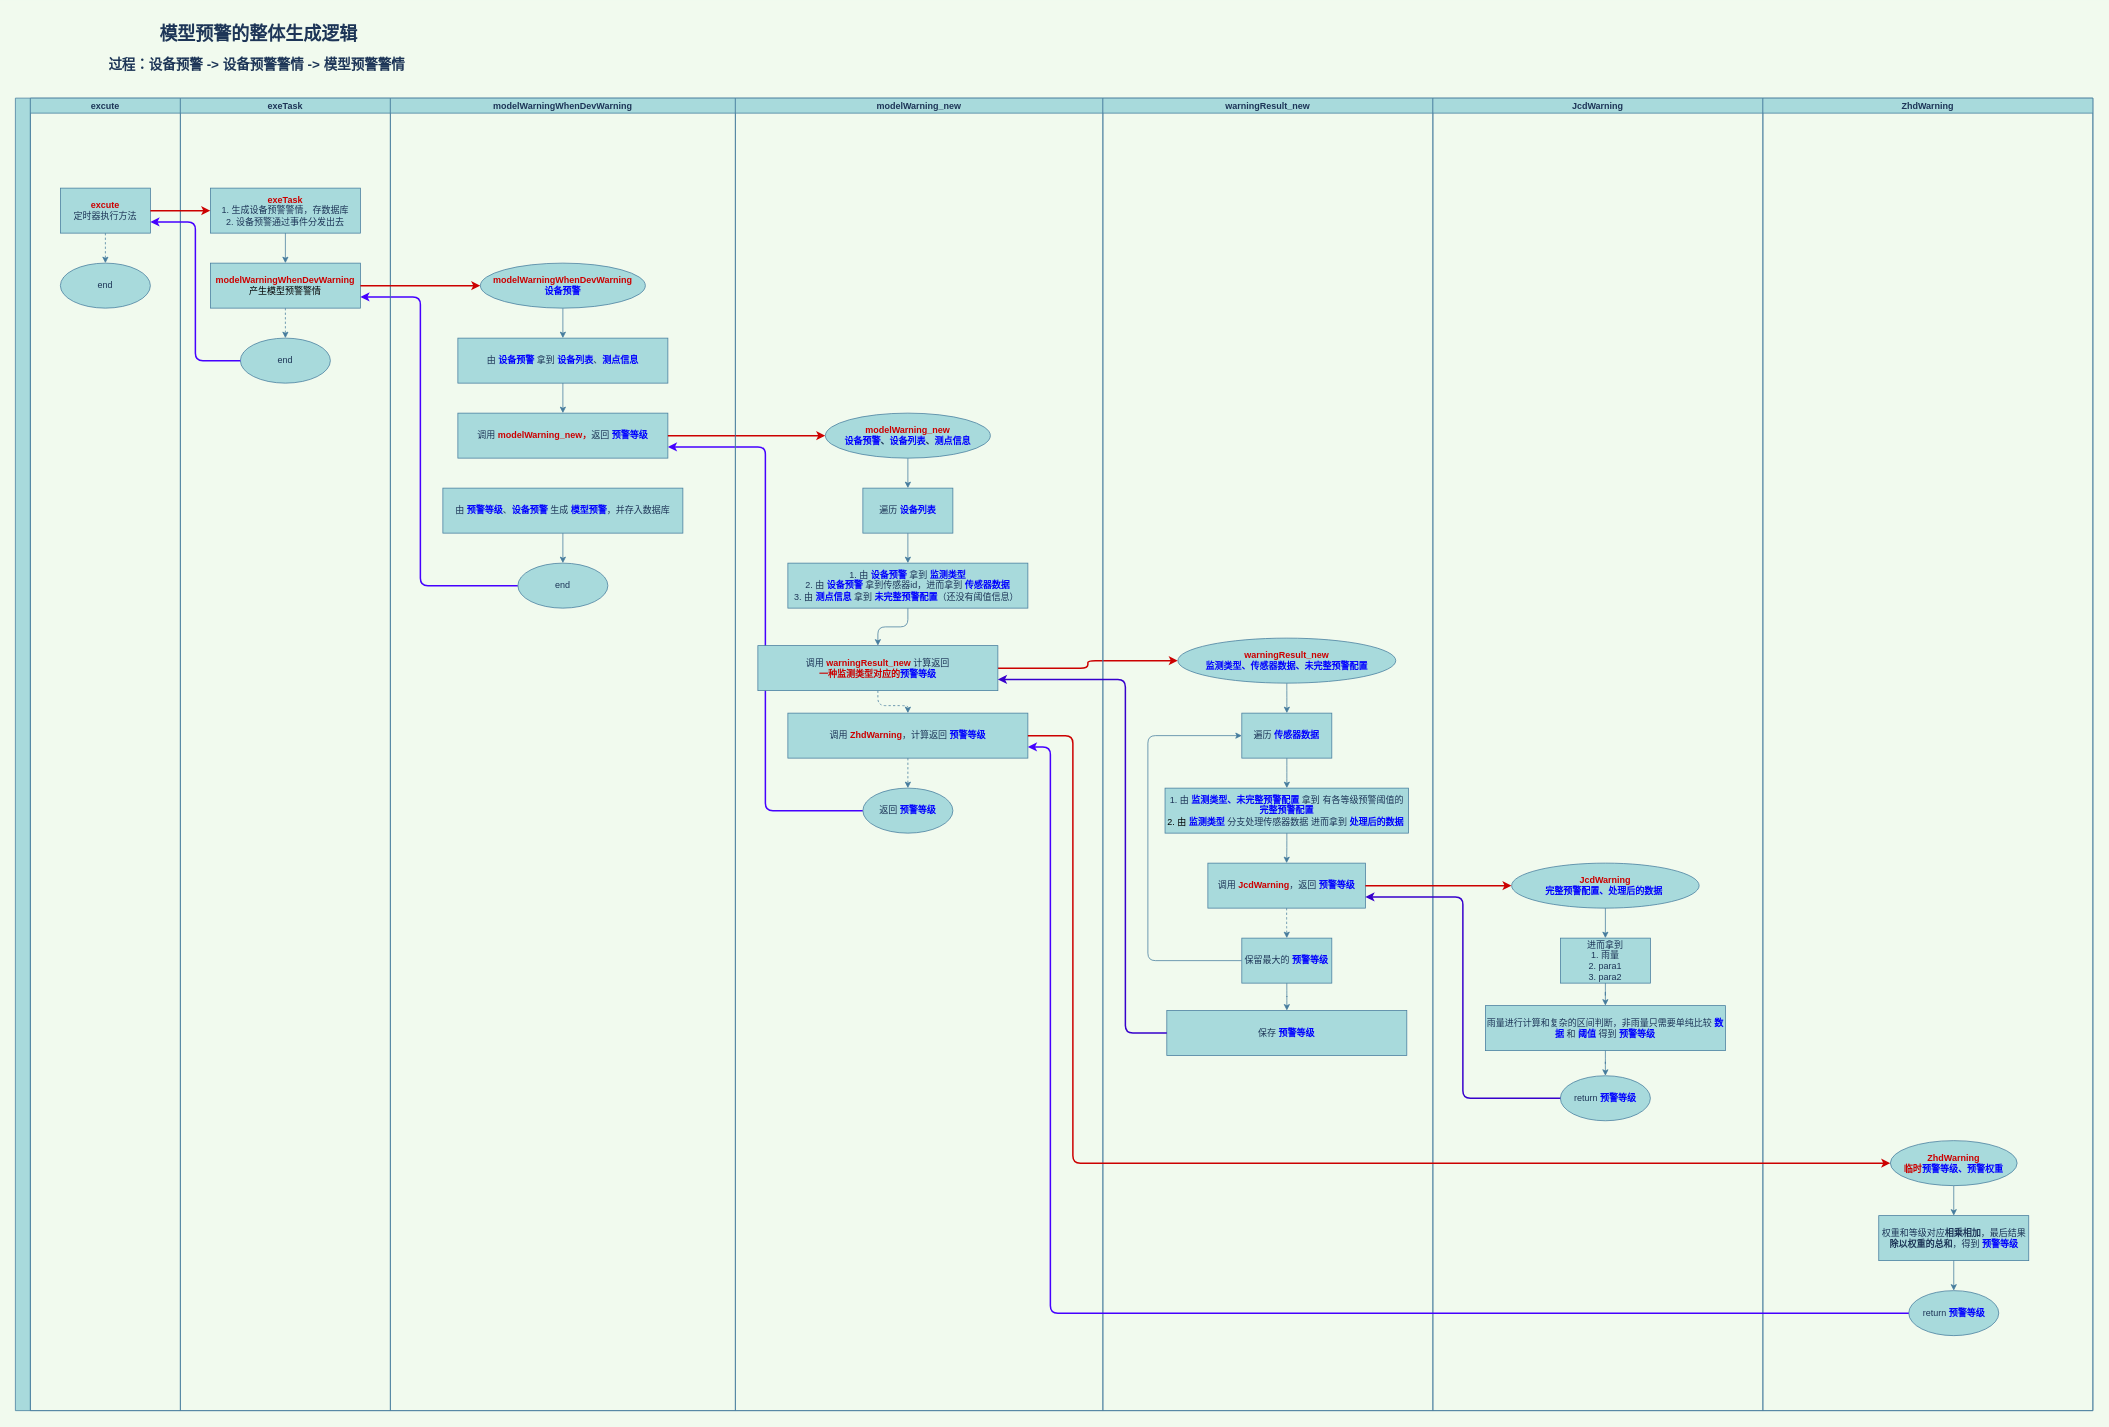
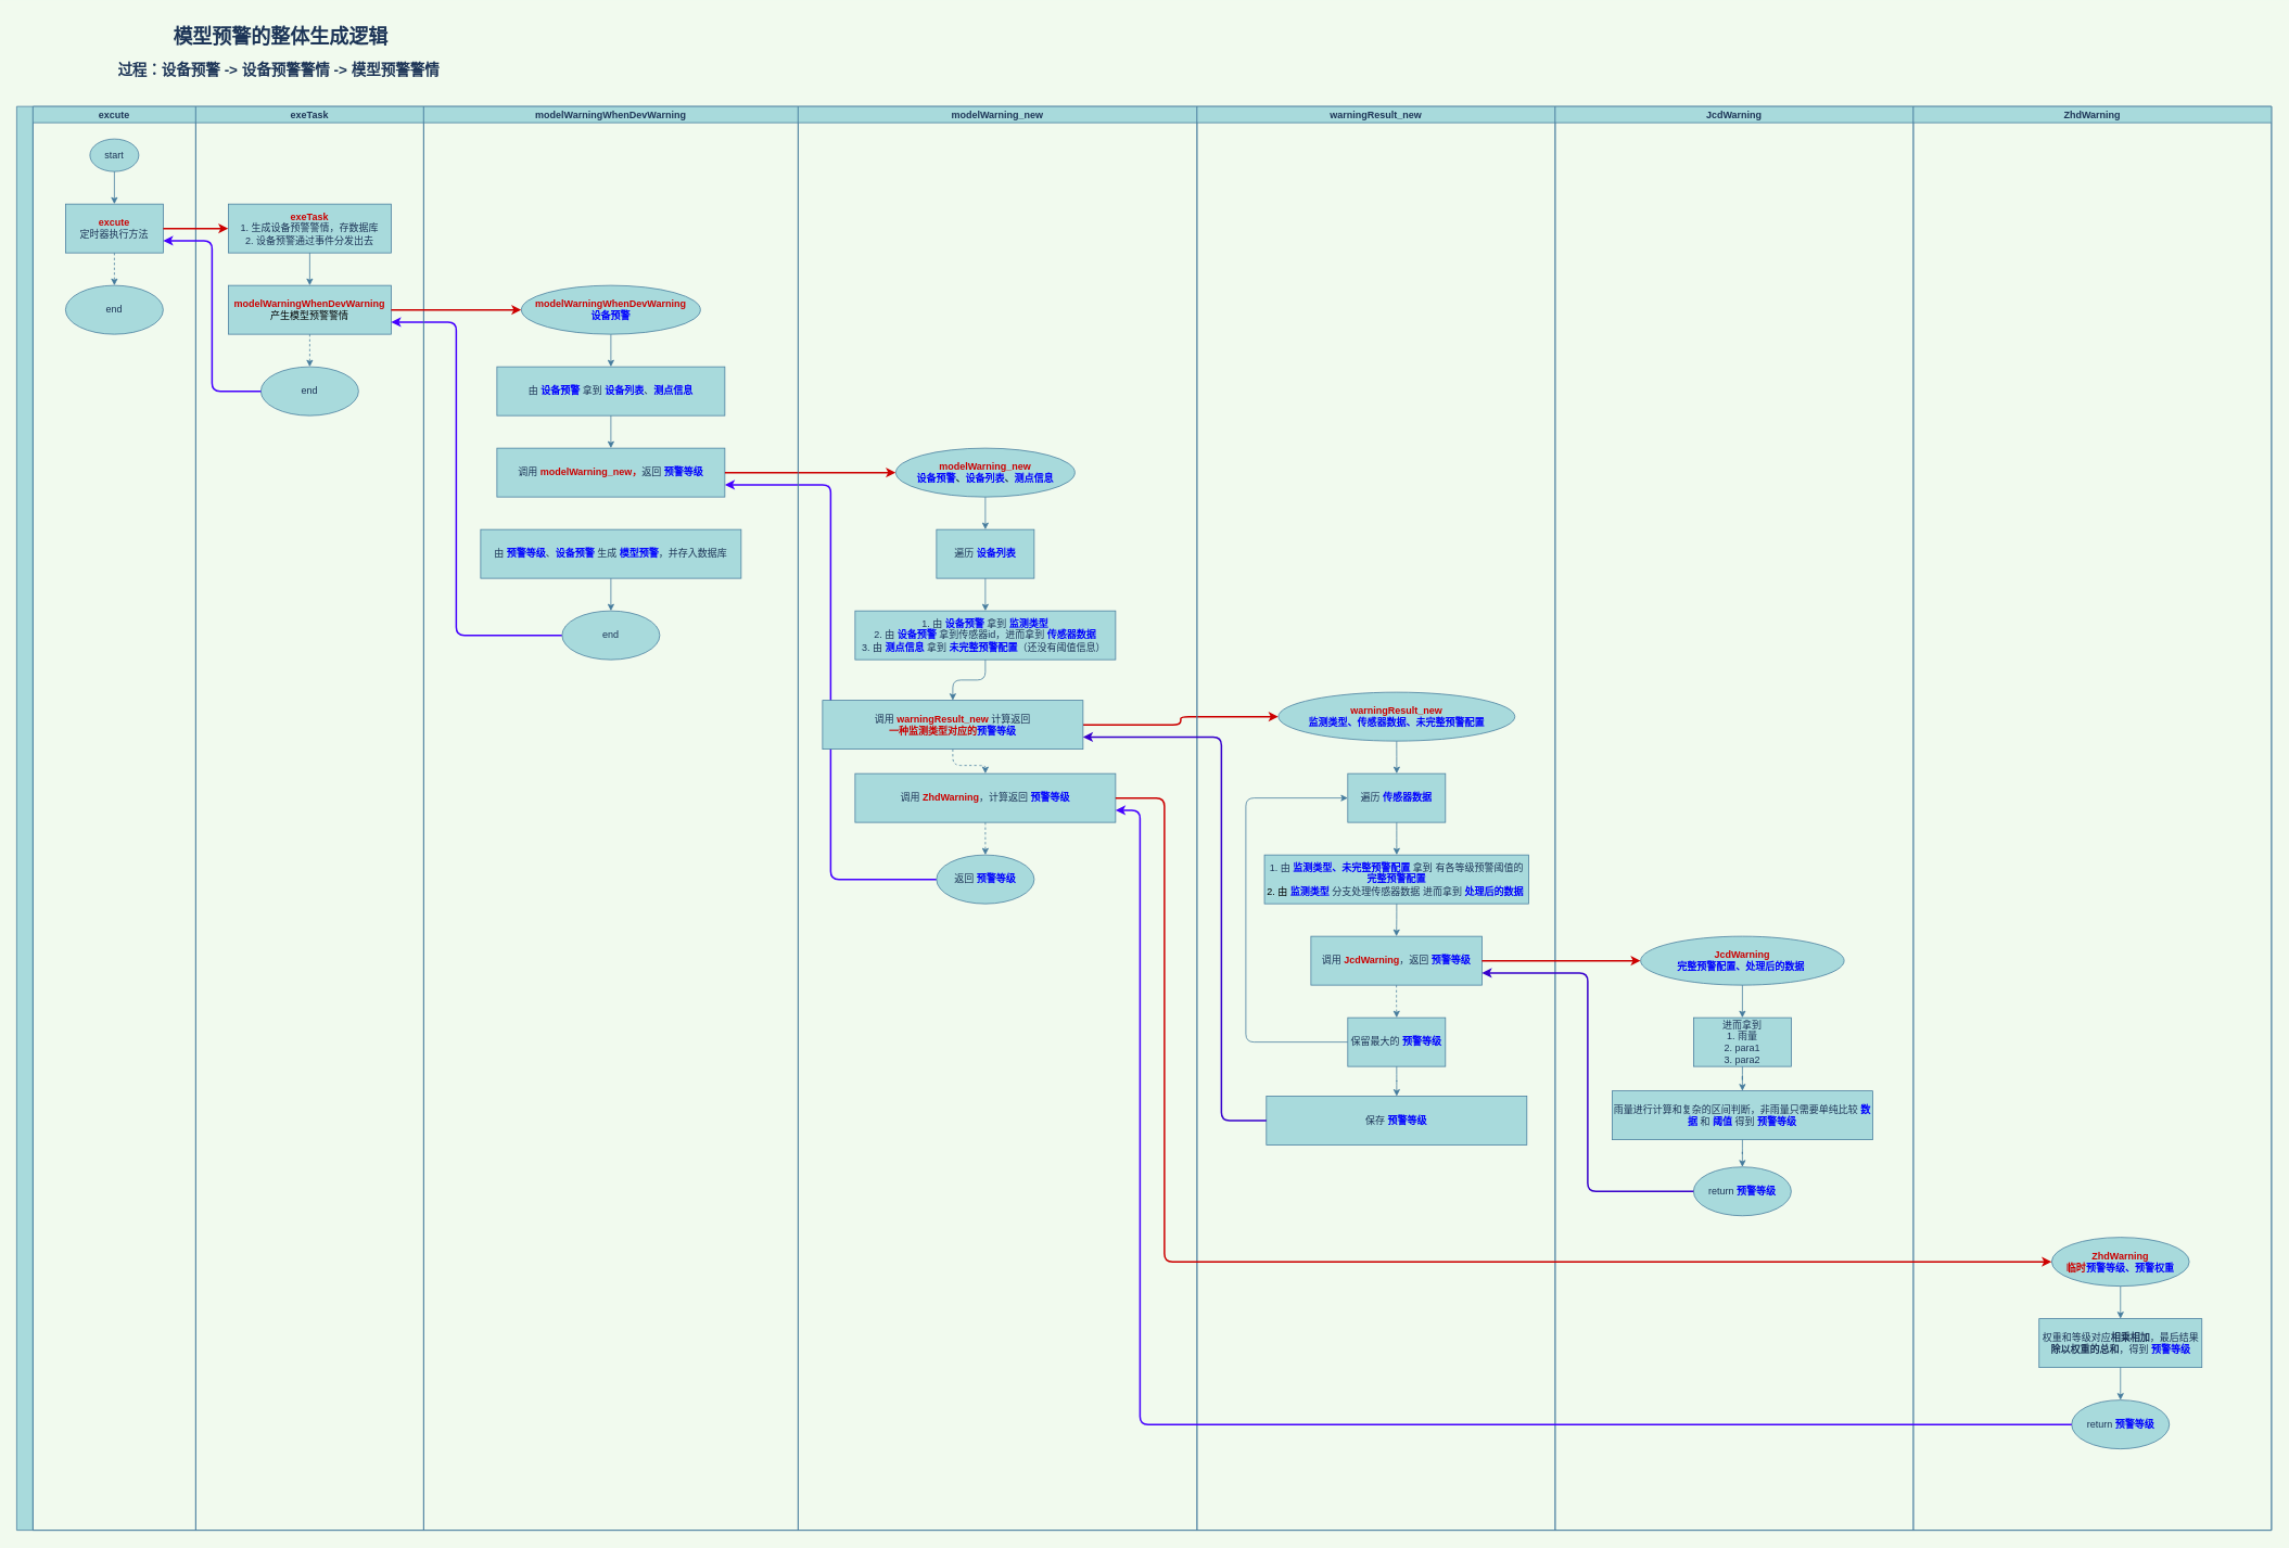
+ <mxCell id="6" value="start" style="ellipse;whiteSpace=wrap;html=1;rounded=0;sketch=0;fontColor=#1D3557;strokeColor=#457B9D;fillColor=#A8DADC;" parent="5" vertex="1"><mxGeometry x="70" y="40" width="60" height="40" as="geometry" /></mxCell>
+ <mxCell id="9" value="" style="edgeStyle=orthogonalEdgeStyle;curved=0;rounded=1;sketch=0;orthogonalLoop=1;jettySize=auto;html=1;fontColor=#1D3557;strokeColor=#457B9D;fillColor=#A8DADC;" parent="5" source="6" target="8" edge="1"><mxGeometry relative="1" as="geometry" /></mxCell>
